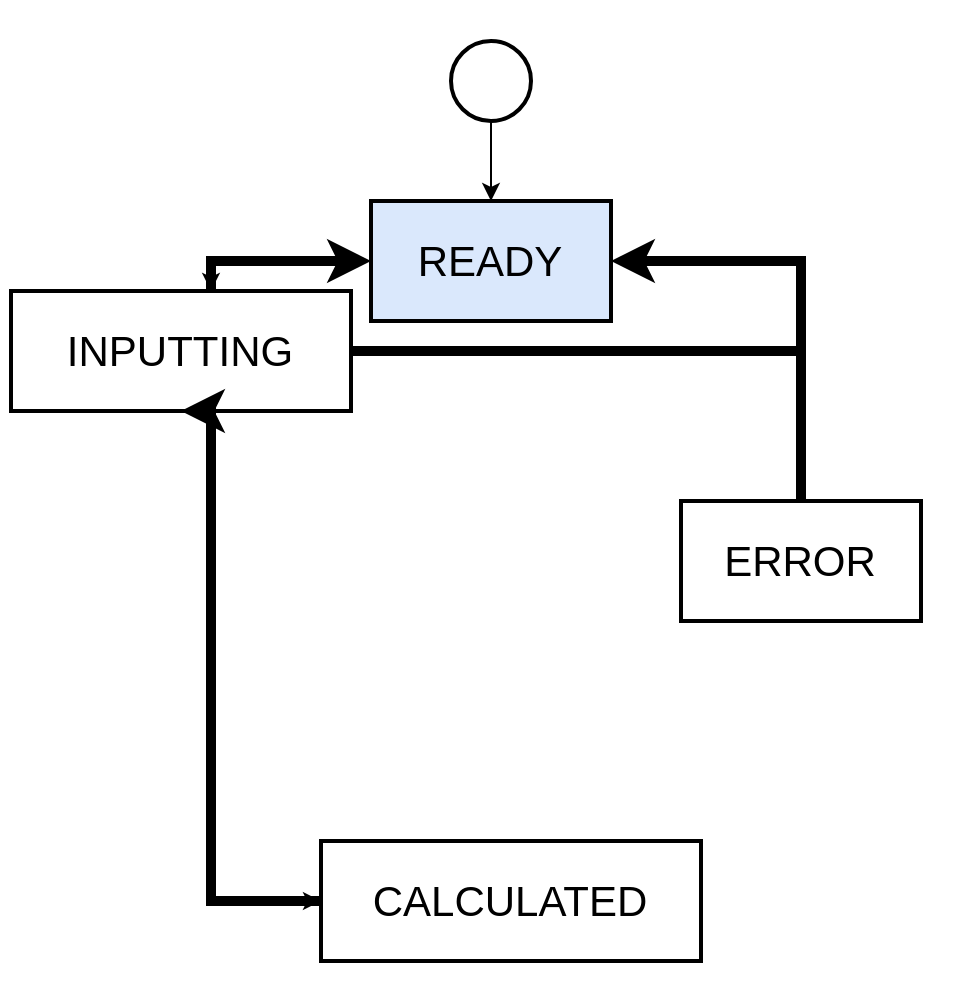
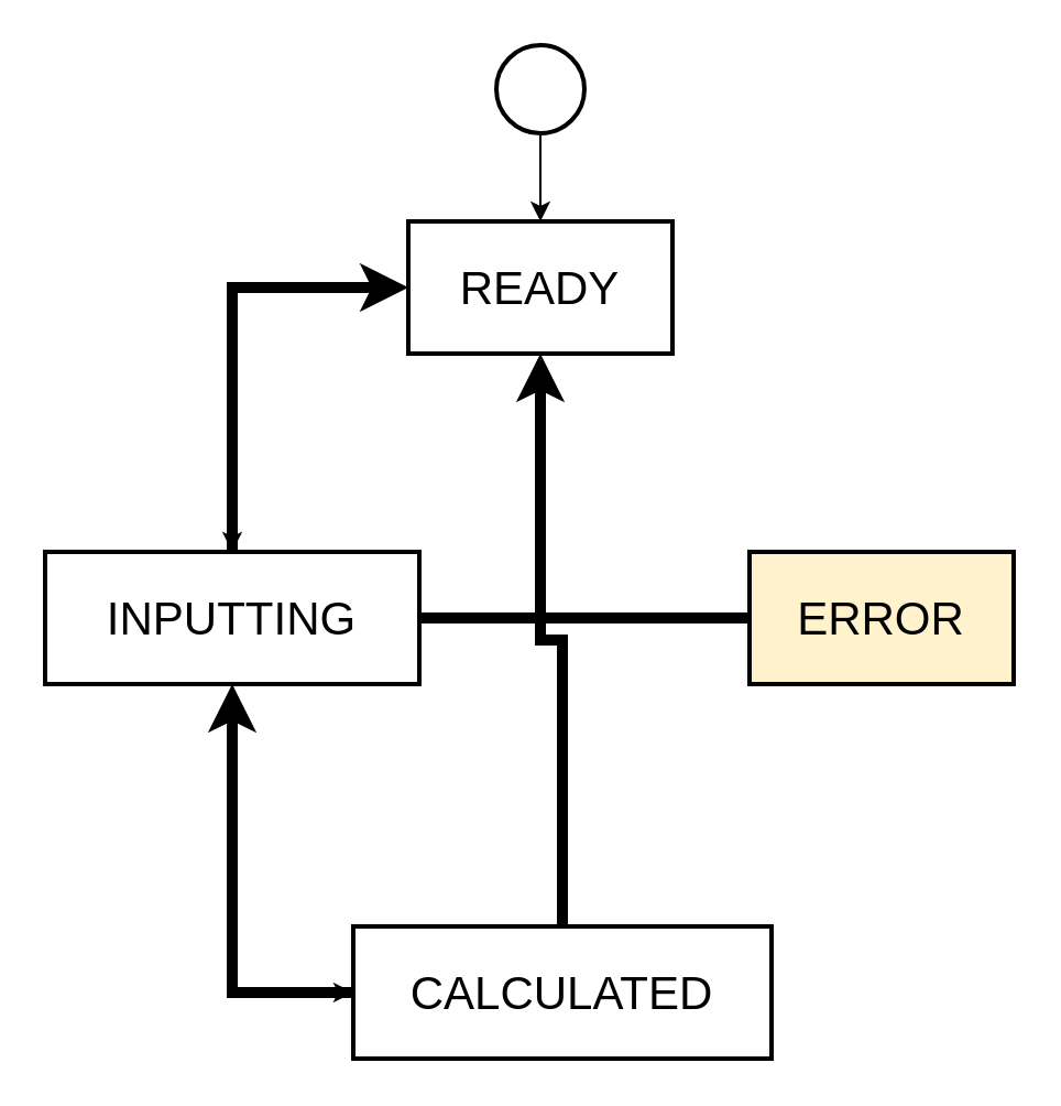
- <mxCell id="5" value="READY" style="whiteSpace=wrap;html=1;strokeWidth=2;fontSize=21;fillColor=#dae8fc;" vertex="1" parent="1"><mxGeometry x="185" y="100" width="120" height="60" as="geometry" /></mxCell>
+ <mxCell id="5" value="READY" style="whiteSpace=wrap;html=1;strokeWidth=2;fontSize=21;" vertex="1" parent="1"><mxGeometry x="185" y="100" width="120" height="60" as="geometry" /></mxCell>
- <mxCell id="13" style="edgeStyle=orthogonalEdgeStyle;rounded=0;orthogonalLoop=1;jettySize=auto;html=1;entryX=1;entryY=0.5;entryDx=0;entryDy=0;strokeWidth=5;" edge="1" parent="1" source="14" target="5"><mxGeometry relative="1" as="geometry"><Array as="points"><mxPoint x="400" y="130" /></Array></mxGeometry></mxCell>
- <mxCell id="9" value="INPUTTING" style="whiteSpace=wrap;html=1;fontSize=21;strokeWidth=2;" vertex="1" parent="1"><mxGeometry x="5" y="145" width="170" height="60" as="geometry" /></mxCell>
+ <mxCell id="9" value="INPUTTING" style="whiteSpace=wrap;html=1;fontSize=21;strokeWidth=2;" vertex="1" parent="1"><mxGeometry x="20" y="250" width="170" height="60" as="geometry" /></mxCell>
- <mxCell id="14" value="ERROR" style="whiteSpace=wrap;html=1;fontSize=21;strokeWidth=2;" vertex="1" parent="1"><mxGeometry x="340" y="250" width="120" height="60" as="geometry" /></mxCell>
+ <mxCell id="14" value="ERROR" style="whiteSpace=wrap;html=1;fontSize=21;strokeWidth=2;fillColor=#fff2cc;" vertex="1" parent="1"><mxGeometry x="340" y="250" width="120" height="60" as="geometry" /></mxCell>
+ <mxCell id="10" style="edgeStyle=orthogonalEdgeStyle;rounded=0;orthogonalLoop=1;jettySize=auto;html=1;entryX=0.5;entryY=1;entryDx=0;entryDy=0;strokeWidth=5;" edge="1" parent="1" source="12" target="5"><mxGeometry relative="1" as="geometry" /></mxCell>
